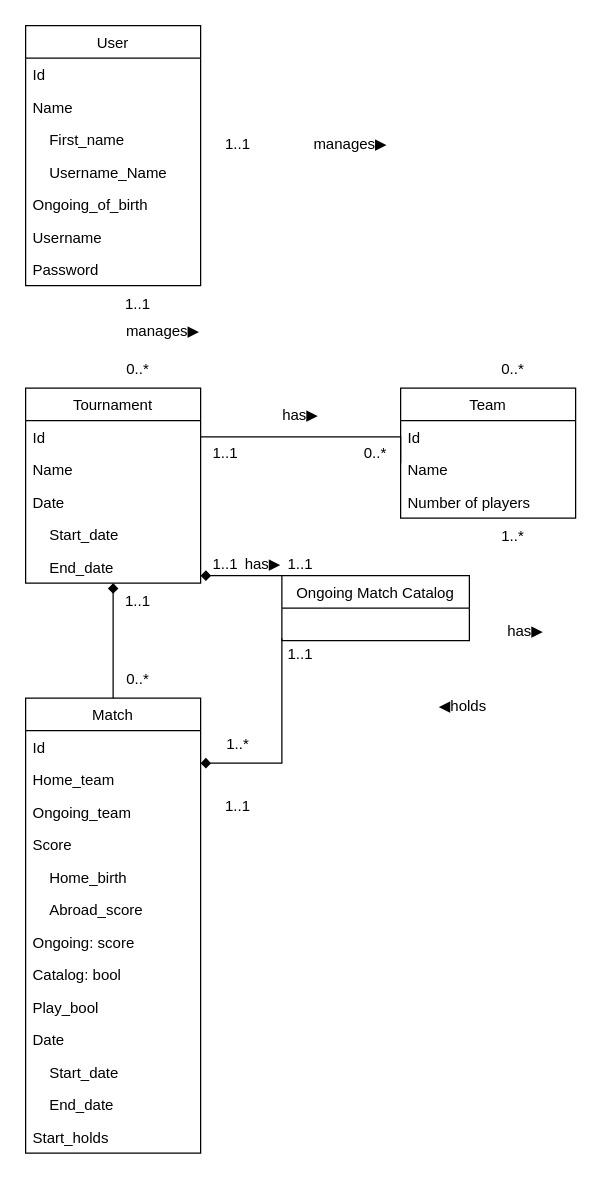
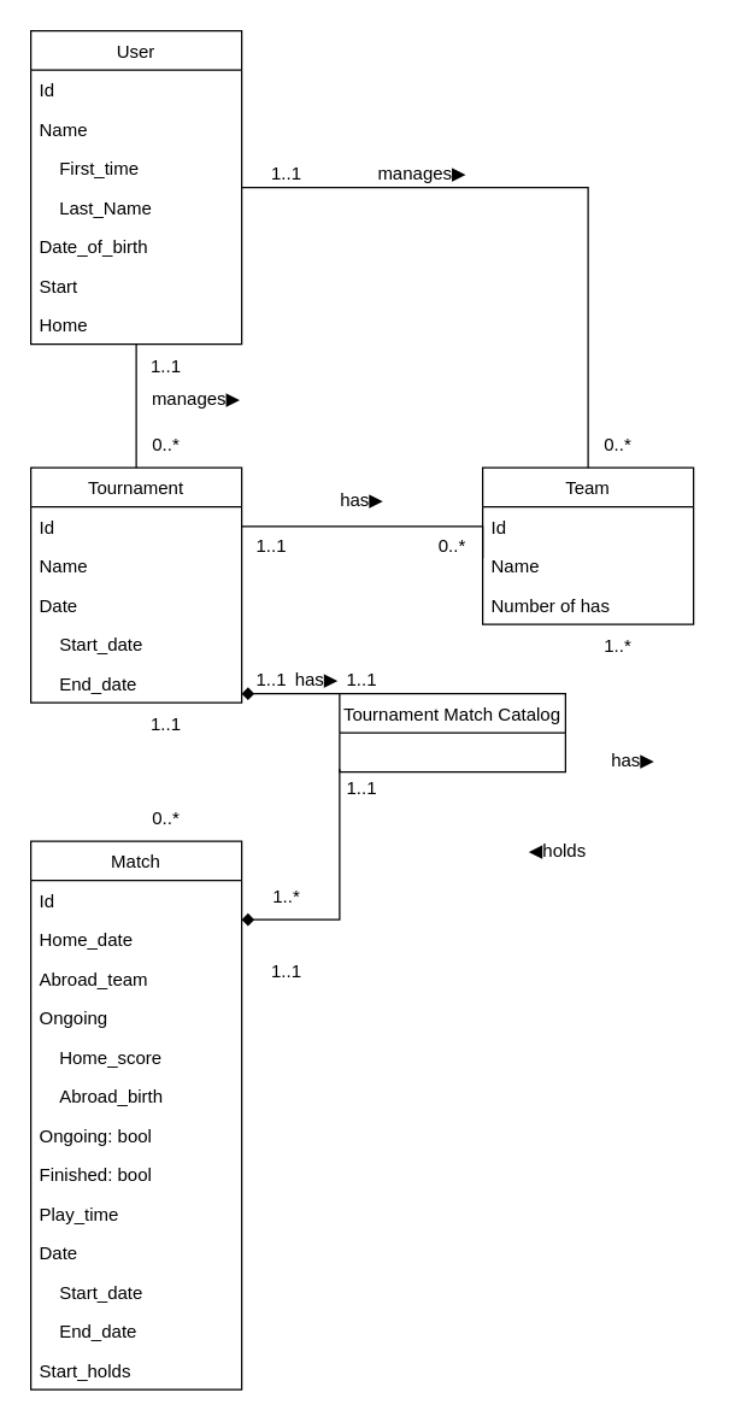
- <mxCell id="7" value="    First_name" style="text;strokeColor=none;fillColor=none;align=left;verticalAlign=top;spacingLeft=4;spacingRight=4;overflow=hidden;rotatable=0;points=[[0,0.5],[1,0.5]];portConstraint=eastwest;" vertex="1" parent="4"><mxGeometry y="78" width="140" height="26" as="geometry" /></mxCell>
+ <mxCell id="7" value="    First_time" style="text;strokeColor=none;fillColor=none;align=left;verticalAlign=top;spacingLeft=4;spacingRight=4;overflow=hidden;rotatable=0;points=[[0,0.5],[1,0.5]];portConstraint=eastwest;" vertex="1" parent="4"><mxGeometry y="78" width="140" height="26" as="geometry" /></mxCell>
+ <mxCell id="2" style="edgeStyle=orthogonalEdgeStyle;rounded=0;orthogonalLoop=1;jettySize=auto;html=1;entryX=0.5;entryY=0;entryDx=0;entryDy=0;endArrow=none;endFill=0;" edge="1" parent="1" source="4" target="34"><mxGeometry relative="1" as="geometry"><mxPoint x="320" y="56" as="targetPoint" /></mxGeometry></mxCell>
- <mxCell id="8" value="    Username_Name" style="text;strokeColor=none;fillColor=none;align=left;verticalAlign=top;spacingLeft=4;spacingRight=4;overflow=hidden;rotatable=0;points=[[0,0.5],[1,0.5]];portConstraint=eastwest;" vertex="1" parent="4"><mxGeometry y="104" width="140" height="26" as="geometry" /></mxCell>
+ <mxCell id="8" value="    Last_Name" style="text;strokeColor=none;fillColor=none;align=left;verticalAlign=top;spacingLeft=4;spacingRight=4;overflow=hidden;rotatable=0;points=[[0,0.5],[1,0.5]];portConstraint=eastwest;" vertex="1" parent="4"><mxGeometry y="104" width="140" height="26" as="geometry" /></mxCell>
- <mxCell id="9" value="Ongoing_of_birth" style="text;strokeColor=none;fillColor=none;align=left;verticalAlign=top;spacingLeft=4;spacingRight=4;overflow=hidden;rotatable=0;points=[[0,0.5],[1,0.5]];portConstraint=eastwest;" vertex="1" parent="4"><mxGeometry y="130" width="140" height="26" as="geometry" /></mxCell>
+ <mxCell id="9" value="Date_of_birth" style="text;strokeColor=none;fillColor=none;align=left;verticalAlign=top;spacingLeft=4;spacingRight=4;overflow=hidden;rotatable=0;points=[[0,0.5],[1,0.5]];portConstraint=eastwest;" vertex="1" parent="4"><mxGeometry y="130" width="140" height="26" as="geometry" /></mxCell>
- <mxCell id="10" value="Username" style="text;strokeColor=none;fillColor=none;align=left;verticalAlign=top;spacingLeft=4;spacingRight=4;overflow=hidden;rotatable=0;points=[[0,0.5],[1,0.5]];portConstraint=eastwest;" vertex="1" parent="4"><mxGeometry y="156" width="140" height="26" as="geometry" /></mxCell>
+ <mxCell id="10" value="Start" style="text;strokeColor=none;fillColor=none;align=left;verticalAlign=top;spacingLeft=4;spacingRight=4;overflow=hidden;rotatable=0;points=[[0,0.5],[1,0.5]];portConstraint=eastwest;" vertex="1" parent="4"><mxGeometry y="156" width="140" height="26" as="geometry" /></mxCell>
- <mxCell id="11" value="Password" style="text;strokeColor=none;fillColor=none;align=left;verticalAlign=top;spacingLeft=4;spacingRight=4;overflow=hidden;rotatable=0;points=[[0,0.5],[1,0.5]];portConstraint=eastwest;" vertex="1" parent="4"><mxGeometry y="182" width="140" height="26" as="geometry" /></mxCell>
+ <mxCell id="11" value="Home" style="text;strokeColor=none;fillColor=none;align=left;verticalAlign=top;spacingLeft=4;spacingRight=4;overflow=hidden;rotatable=0;points=[[0,0.5],[1,0.5]];portConstraint=eastwest;" vertex="1" parent="4"><mxGeometry y="182" width="140" height="26" as="geometry" /></mxCell>
+ <mxCell id="3" style="edgeStyle=orthogonalEdgeStyle;rounded=0;jumpStyle=arc;orthogonalLoop=1;jettySize=auto;html=1;entryX=0.5;entryY=0;entryDx=0;entryDy=0;startArrow=none;startFill=0;endArrow=none;endFill=0;" edge="1" parent="1" source="4" target="14"><mxGeometry relative="1" as="geometry" /></mxCell>
- <mxCell id="37" value="Number of players" style="text;strokeColor=none;fillColor=none;align=left;verticalAlign=top;spacingLeft=4;spacingRight=4;overflow=hidden;rotatable=0;points=[[0,0.5],[1,0.5]];portConstraint=eastwest;" vertex="1" parent="34"><mxGeometry y="78" width="140" height="26" as="geometry" /></mxCell>
+ <mxCell id="37" value="Number of has" style="text;strokeColor=none;fillColor=none;align=left;verticalAlign=top;spacingLeft=4;spacingRight=4;overflow=hidden;rotatable=0;points=[[0,0.5],[1,0.5]];portConstraint=eastwest;" vertex="1" parent="34"><mxGeometry y="78" width="140" height="26" as="geometry" /></mxCell>
- <mxCell id="53" value="Ongoing Match Catalog" style="swimlane;fontStyle=0;childLayout=stackLayout;horizontal=1;startSize=26;fillColor=none;horizontalStack=0;resizeParent=1;resizeParentMax=0;resizeLast=0;collapsible=1;marginBottom=0;" vertex="1" parent="1"><mxGeometry x="225" y="460" width="150" height="52" as="geometry" /></mxCell>
+ <mxCell id="53" value="Tournament Match Catalog" style="swimlane;fontStyle=0;childLayout=stackLayout;horizontal=1;startSize=26;fillColor=none;horizontalStack=0;resizeParent=1;resizeParentMax=0;resizeLast=0;collapsible=1;marginBottom=0;" vertex="1" parent="1"><mxGeometry x="225" y="460" width="150" height="52" as="geometry" /></mxCell>
- <mxCell id="13" style="edgeStyle=orthogonalEdgeStyle;rounded=0;orthogonalLoop=1;jettySize=auto;html=1;endArrow=none;endFill=0;startArrow=diamond;startFill=1;" edge="1" parent="1" source="14" target="20"><mxGeometry relative="1" as="geometry"><mxPoint x="120" y="450" as="targetPoint" /></mxGeometry></mxCell>
- <mxCell id="22" value="Home_team" style="text;strokeColor=none;fillColor=none;align=left;verticalAlign=top;spacingLeft=4;spacingRight=4;overflow=hidden;rotatable=0;points=[[0,0.5],[1,0.5]];portConstraint=eastwest;" vertex="1" parent="20"><mxGeometry y="52" width="140" height="26" as="geometry" /></mxCell>
+ <mxCell id="22" value="Home_date" style="text;strokeColor=none;fillColor=none;align=left;verticalAlign=top;spacingLeft=4;spacingRight=4;overflow=hidden;rotatable=0;points=[[0,0.5],[1,0.5]];portConstraint=eastwest;" vertex="1" parent="20"><mxGeometry y="52" width="140" height="26" as="geometry" /></mxCell>
- <mxCell id="23" value="Ongoing_team" style="text;strokeColor=none;fillColor=none;align=left;verticalAlign=top;spacingLeft=4;spacingRight=4;overflow=hidden;rotatable=0;points=[[0,0.5],[1,0.5]];portConstraint=eastwest;" vertex="1" parent="20"><mxGeometry y="78" width="140" height="26" as="geometry" /></mxCell>
+ <mxCell id="23" value="Abroad_team" style="text;strokeColor=none;fillColor=none;align=left;verticalAlign=top;spacingLeft=4;spacingRight=4;overflow=hidden;rotatable=0;points=[[0,0.5],[1,0.5]];portConstraint=eastwest;" vertex="1" parent="20"><mxGeometry y="78" width="140" height="26" as="geometry" /></mxCell>
- <mxCell id="24" value="Score" style="text;strokeColor=none;fillColor=none;align=left;verticalAlign=top;spacingLeft=4;spacingRight=4;overflow=hidden;rotatable=0;points=[[0,0.5],[1,0.5]];portConstraint=eastwest;" vertex="1" parent="20"><mxGeometry y="104" width="140" height="26" as="geometry" /></mxCell>
+ <mxCell id="24" value="Ongoing" style="text;strokeColor=none;fillColor=none;align=left;verticalAlign=top;spacingLeft=4;spacingRight=4;overflow=hidden;rotatable=0;points=[[0,0.5],[1,0.5]];portConstraint=eastwest;" vertex="1" parent="20"><mxGeometry y="104" width="140" height="26" as="geometry" /></mxCell>
- <mxCell id="25" value="    Home_birth" style="text;strokeColor=none;fillColor=none;align=left;verticalAlign=top;spacingLeft=4;spacingRight=4;overflow=hidden;rotatable=0;points=[[0,0.5],[1,0.5]];portConstraint=eastwest;" vertex="1" parent="20"><mxGeometry y="130" width="140" height="26" as="geometry" /></mxCell>
+ <mxCell id="25" value="    Home_score" style="text;strokeColor=none;fillColor=none;align=left;verticalAlign=top;spacingLeft=4;spacingRight=4;overflow=hidden;rotatable=0;points=[[0,0.5],[1,0.5]];portConstraint=eastwest;" vertex="1" parent="20"><mxGeometry y="130" width="140" height="26" as="geometry" /></mxCell>
- <mxCell id="26" value="    Abroad_score" style="text;strokeColor=none;fillColor=none;align=left;verticalAlign=top;spacingLeft=4;spacingRight=4;overflow=hidden;rotatable=0;points=[[0,0.5],[1,0.5]];portConstraint=eastwest;" vertex="1" parent="20"><mxGeometry y="156" width="140" height="26" as="geometry" /></mxCell>
+ <mxCell id="26" value="    Abroad_birth" style="text;strokeColor=none;fillColor=none;align=left;verticalAlign=top;spacingLeft=4;spacingRight=4;overflow=hidden;rotatable=0;points=[[0,0.5],[1,0.5]];portConstraint=eastwest;" vertex="1" parent="20"><mxGeometry y="156" width="140" height="26" as="geometry" /></mxCell>
- <mxCell id="27" value="Ongoing: score" style="text;strokeColor=none;fillColor=none;align=left;verticalAlign=top;spacingLeft=4;spacingRight=4;overflow=hidden;rotatable=0;points=[[0,0.5],[1,0.5]];portConstraint=eastwest;" vertex="1" parent="20"><mxGeometry y="182" width="140" height="26" as="geometry" /></mxCell>
+ <mxCell id="27" value="Ongoing: bool" style="text;strokeColor=none;fillColor=none;align=left;verticalAlign=top;spacingLeft=4;spacingRight=4;overflow=hidden;rotatable=0;points=[[0,0.5],[1,0.5]];portConstraint=eastwest;" vertex="1" parent="20"><mxGeometry y="182" width="140" height="26" as="geometry" /></mxCell>
- <mxCell id="28" value="Catalog: bool" style="text;strokeColor=none;fillColor=none;align=left;verticalAlign=top;spacingLeft=4;spacingRight=4;overflow=hidden;rotatable=0;points=[[0,0.5],[1,0.5]];portConstraint=eastwest;" vertex="1" parent="20"><mxGeometry y="208" width="140" height="26" as="geometry" /></mxCell>
+ <mxCell id="28" value="Finished: bool" style="text;strokeColor=none;fillColor=none;align=left;verticalAlign=top;spacingLeft=4;spacingRight=4;overflow=hidden;rotatable=0;points=[[0,0.5],[1,0.5]];portConstraint=eastwest;" vertex="1" parent="20"><mxGeometry y="208" width="140" height="26" as="geometry" /></mxCell>
- <mxCell id="29" value="Play_bool" style="text;strokeColor=none;fillColor=none;align=left;verticalAlign=top;spacingLeft=4;spacingRight=4;overflow=hidden;rotatable=0;points=[[0,0.5],[1,0.5]];portConstraint=eastwest;" vertex="1" parent="20"><mxGeometry y="234" width="140" height="26" as="geometry" /></mxCell>
+ <mxCell id="29" value="Play_time" style="text;strokeColor=none;fillColor=none;align=left;verticalAlign=top;spacingLeft=4;spacingRight=4;overflow=hidden;rotatable=0;points=[[0,0.5],[1,0.5]];portConstraint=eastwest;" vertex="1" parent="20"><mxGeometry y="234" width="140" height="26" as="geometry" /></mxCell>
